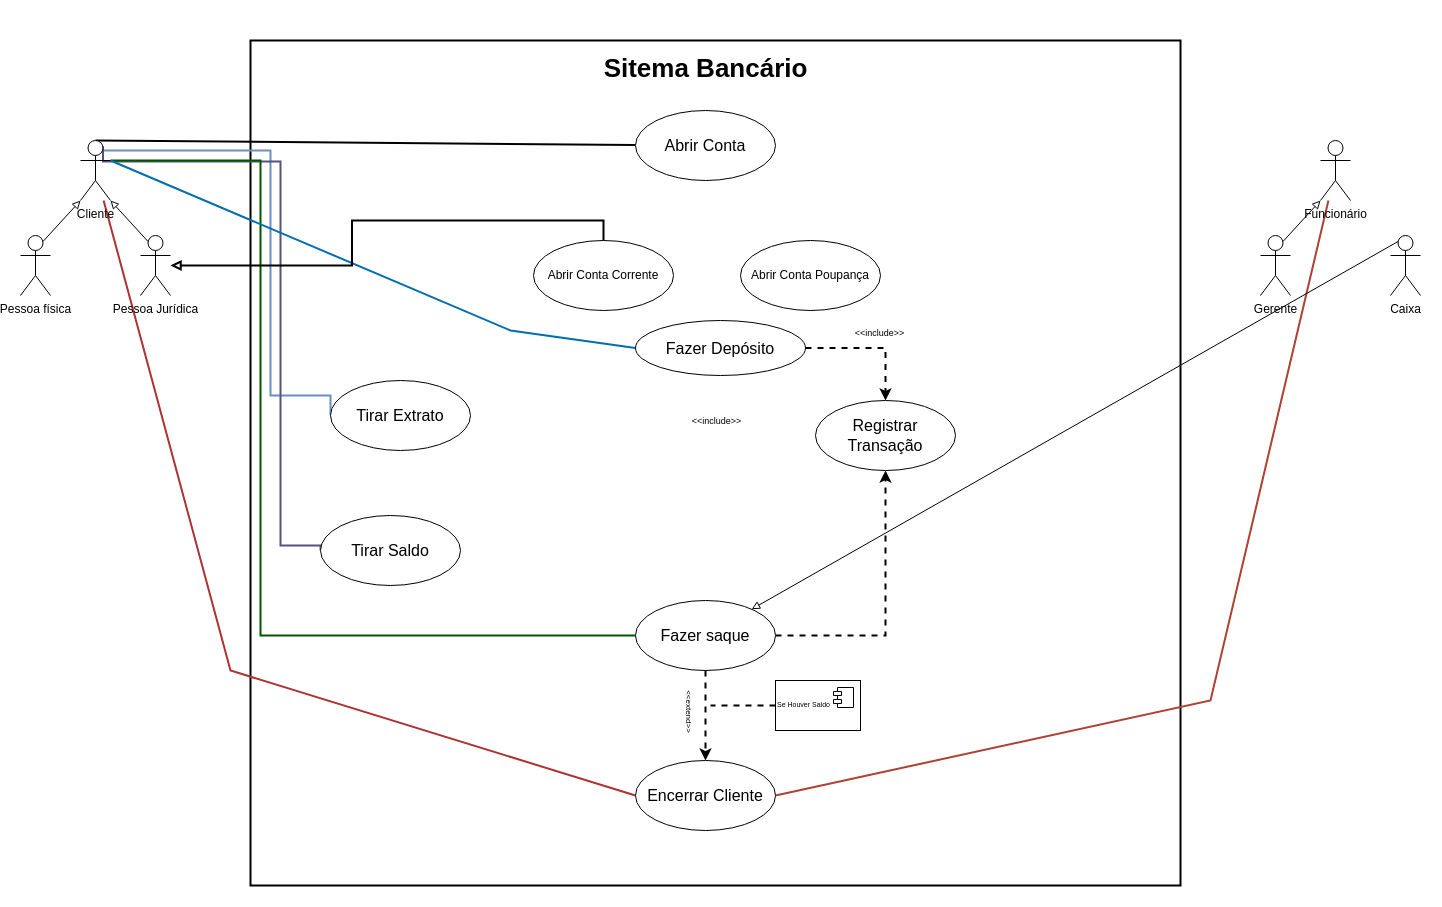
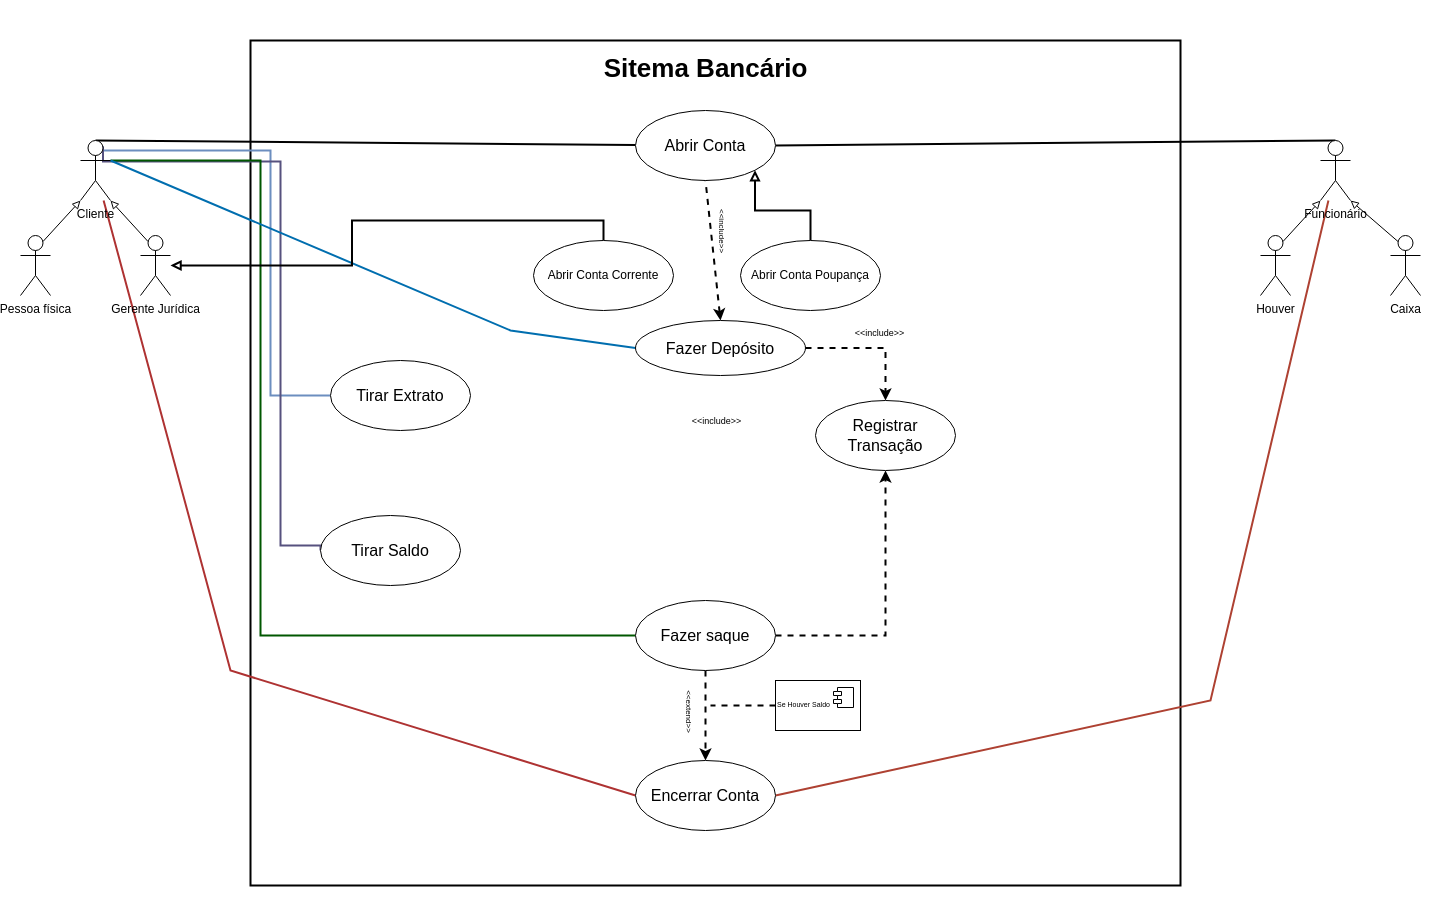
+ <mxCell id="12" style="rounded=0;orthogonalLoop=1;jettySize=auto;html=1;exitX=0.5;exitY=0;exitDx=0;exitDy=0;exitPerimeter=0;entryX=1;entryY=0.5;entryDx=0;entryDy=0;endArrow=none;endFill=0;strokeWidth=2;" edge="1" parent="1" source="14" target="22"><mxGeometry relative="1" as="geometry" /></mxCell>
+ <mxCell id="27" style="edgeStyle=orthogonalEdgeStyle;rounded=0;orthogonalLoop=1;jettySize=auto;html=1;exitX=0.5;exitY=0;exitDx=0;exitDy=0;entryX=1;entryY=1;entryDx=0;entryDy=0;strokeWidth=2;endArrow=block;endFill=0;" edge="1" parent="1" source="28" target="22"><mxGeometry relative="1" as="geometry" /></mxCell>
+ <mxCell id="37" style="rounded=0;orthogonalLoop=1;jettySize=auto;html=1;exitX=0.5;exitY=0;exitDx=0;exitDy=0;entryX=0.5;entryY=1;entryDx=0;entryDy=0;dashed=1;endArrow=none;endFill=0;strokeWidth=2;startArrow=classic;startFill=1;fontSize=8;" edge="1" parent="1" source="31" target="22"><mxGeometry relative="1" as="geometry"><mxPoint x="703.52" y="320" as="sourcePoint" /><mxPoint x="706.48" y="178.22" as="targetPoint" /></mxGeometry></mxCell>
+ <mxCell id="38" value="&amp;lt;&amp;lt;include&amp;gt;&amp;gt;" style="edgeLabel;html=1;align=center;verticalAlign=middle;resizable=0;points=[];rotation=90;fontSize=8;" vertex="1" connectable="0" parent="37"><mxGeometry x="-0.015" y="-2" relative="1" as="geometry"><mxPoint x="8" y="-21" as="offset" /></mxGeometry></mxCell>
- <mxCell id="11" value="Pessoa Jurídica&lt;br&gt;" style="shape=umlActor;verticalLabelPosition=bottom;verticalAlign=top;html=1;outlineConnect=0;" vertex="1" parent="1"><mxGeometry x="140" y="235" width="30" height="60" as="geometry" /></mxCell>
+ <mxCell id="11" value="Gerente Jurídica&lt;br&gt;" style="shape=umlActor;verticalLabelPosition=bottom;verticalAlign=top;html=1;outlineConnect=0;" vertex="1" parent="1"><mxGeometry x="140" y="235" width="30" height="60" as="geometry" /></mxCell>
- <mxCell id="17" value="Gerente&lt;br&gt;" style="shape=umlActor;verticalLabelPosition=bottom;verticalAlign=top;html=1;outlineConnect=0;" vertex="1" parent="1"><mxGeometry x="1260" y="235" width="30" height="60" as="geometry" /></mxCell>
+ <mxCell id="17" value="Houver&lt;br&gt;" style="shape=umlActor;verticalLabelPosition=bottom;verticalAlign=top;html=1;outlineConnect=0;" vertex="1" parent="1"><mxGeometry x="1260" y="235" width="30" height="60" as="geometry" /></mxCell>
- <mxCell id="23" value="&lt;span style=&quot;font-size: 16px;&quot;&gt;Tirar Extrato&lt;/span&gt;" style="ellipse;whiteSpace=wrap;html=1;" vertex="1" parent="1"><mxGeometry x="330" y="380" width="140" height="70" as="geometry" /></mxCell>
+ <mxCell id="23" value="&lt;span style=&quot;font-size: 16px;&quot;&gt;Tirar Extrato&lt;/span&gt;" style="ellipse;whiteSpace=wrap;html=1;" vertex="1" parent="1"><mxGeometry x="330" y="360" width="140" height="70" as="geometry" /></mxCell>
- <mxCell id="20" style="rounded=0;orthogonalLoop=1;jettySize=auto;html=1;exitX=0.25;exitY=0.1;exitDx=0;exitDy=0;exitPerimeter=0;endArrow=block;endFill=0;" edge="1" parent="1" source="18" target="35"><mxGeometry relative="1" as="geometry" /></mxCell>
+ <mxCell id="20" style="rounded=0;orthogonalLoop=1;jettySize=auto;html=1;exitX=0.25;exitY=0.1;exitDx=0;exitDy=0;exitPerimeter=0;entryX=1;entryY=1;entryDx=0;entryDy=0;entryPerimeter=0;endArrow=block;endFill=0;" edge="1" parent="1" source="18" target="14"><mxGeometry relative="1" as="geometry" /></mxCell>
- <mxCell id="36" value="&lt;span style=&quot;font-size: 16px;&quot;&gt;Encerrar Cliente&lt;br&gt;&lt;/span&gt;" style="ellipse;whiteSpace=wrap;html=1;fillColor=default;" vertex="1" parent="1"><mxGeometry x="635" y="760" width="140" height="70" as="geometry" /></mxCell>
+ <mxCell id="36" value="&lt;span style=&quot;font-size: 16px;&quot;&gt;Encerrar Conta&lt;br&gt;&lt;/span&gt;" style="ellipse;whiteSpace=wrap;html=1;fillColor=default;" vertex="1" parent="1"><mxGeometry x="635" y="760" width="140" height="70" as="geometry" /></mxCell>
